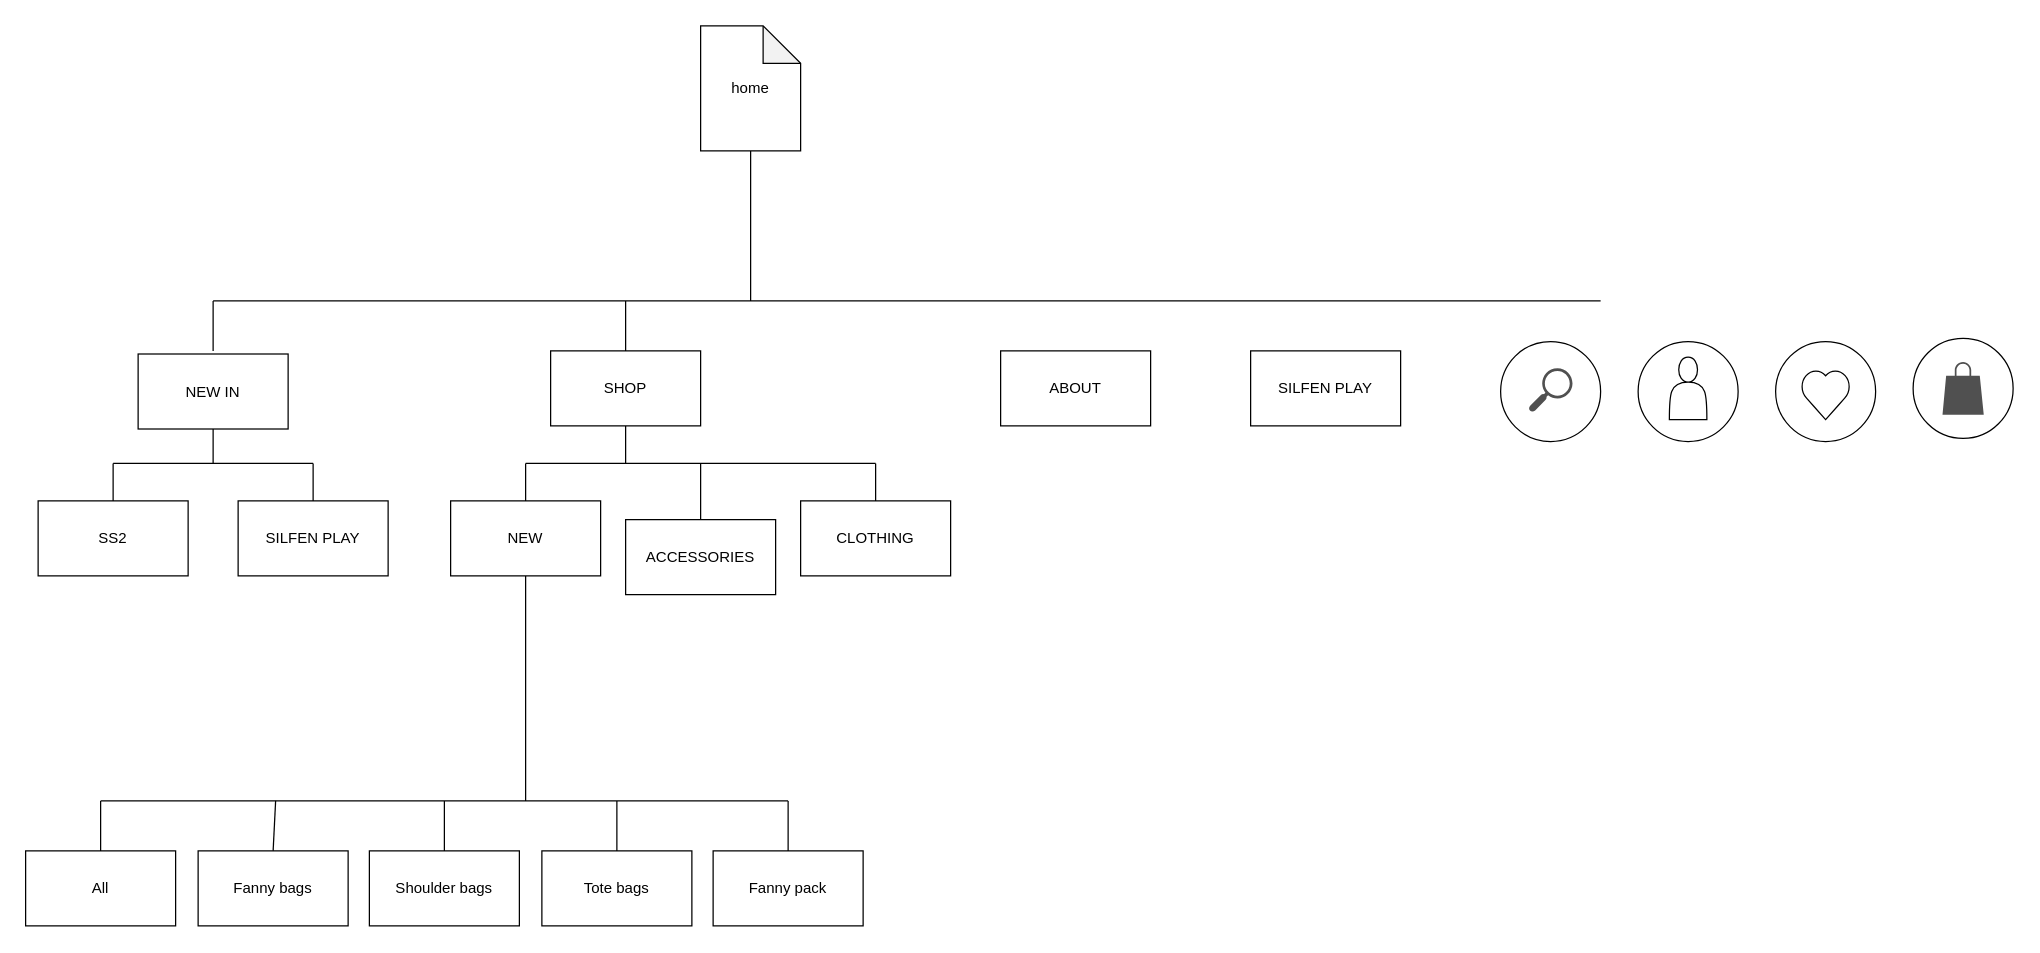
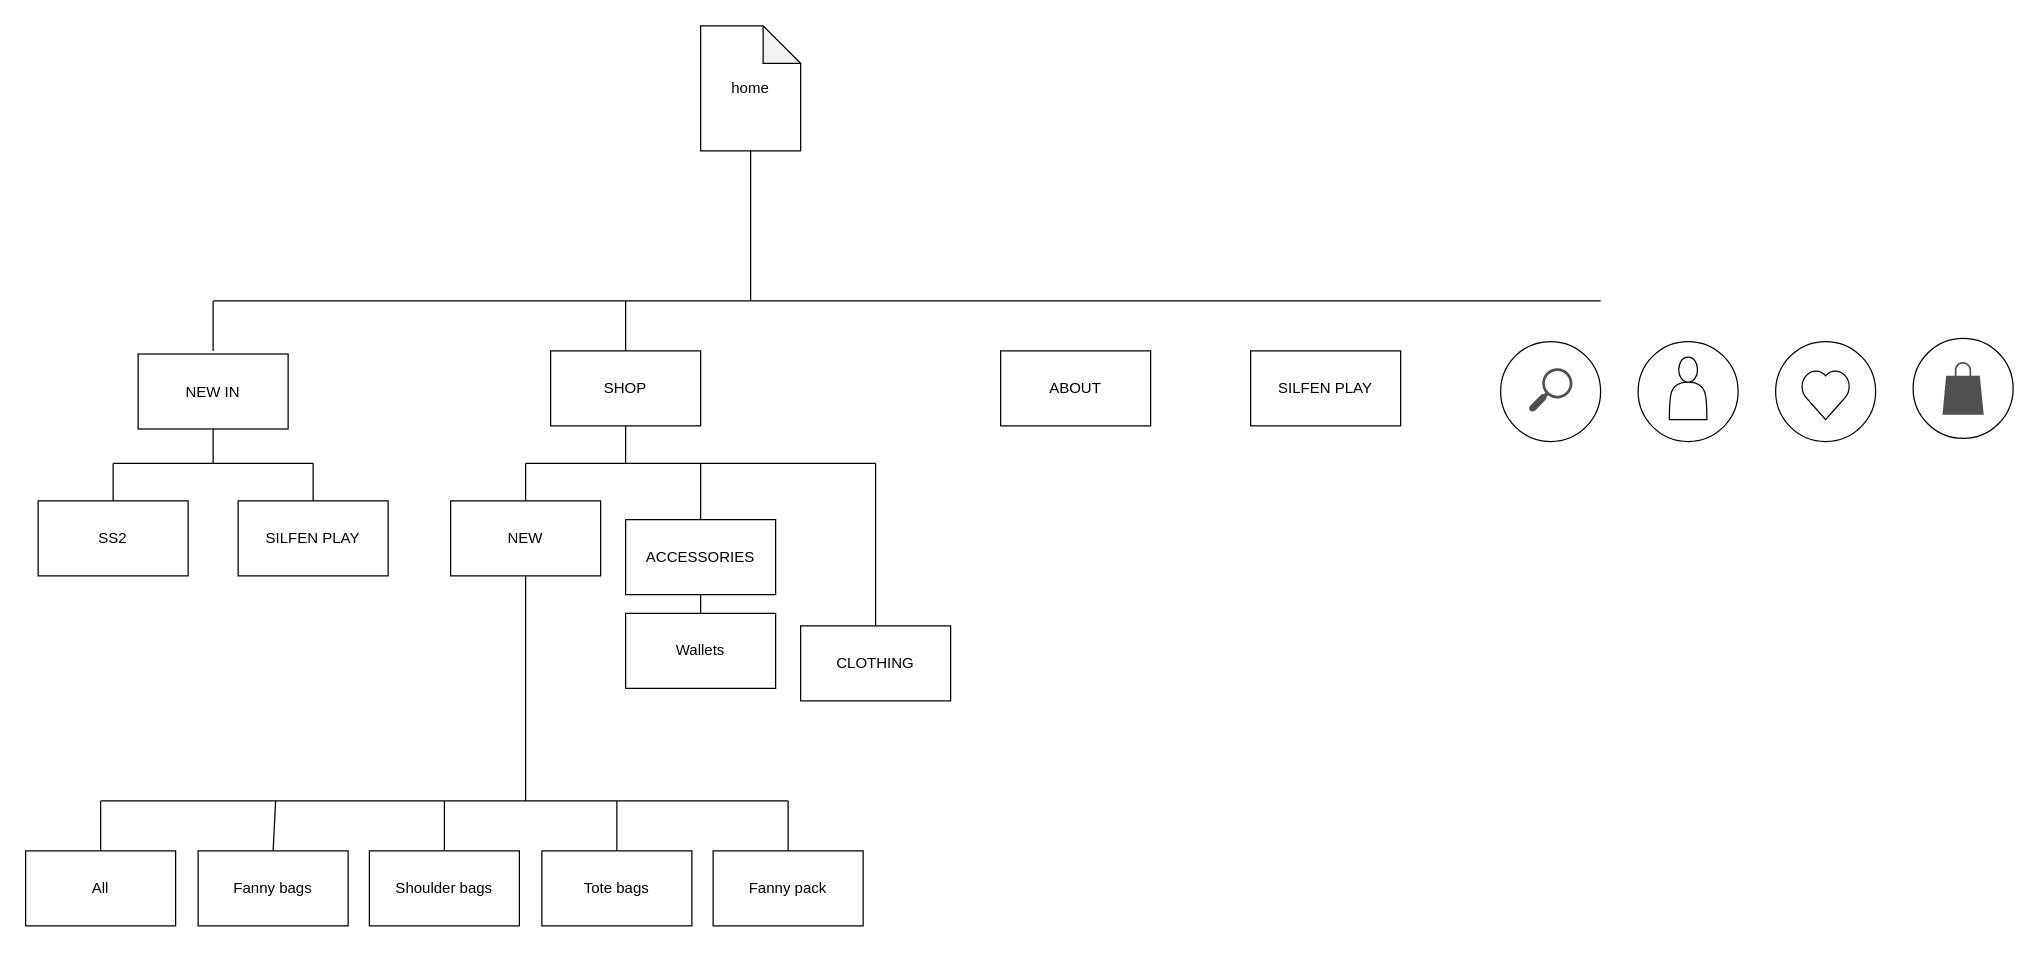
- <mxCell id="29" value="CLOTHING" style="rounded=0;whiteSpace=wrap;html=1;" vertex="1" parent="1"><mxGeometry x="640" y="400" width="120" height="60" as="geometry" /></mxCell>
+ <mxCell id="29" value="CLOTHING" style="rounded=0;whiteSpace=wrap;html=1;" vertex="1" parent="1"><mxGeometry x="640" y="500" width="120" height="60" as="geometry" /></mxCell>
+ <mxCell id="39" value="" style="endArrow=none;html=1;exitX=0.5;exitY=0;exitDx=0;exitDy=0;entryX=0.5;entryY=1;entryDx=0;entryDy=0;" edge="1" parent="1" source="38" target="30"><mxGeometry width="50" height="50" relative="1" as="geometry"><mxPoint x="540" y="440" as="sourcePoint" /><mxPoint x="590" y="390" as="targetPoint" /></mxGeometry></mxCell>
+ <mxCell id="38" value="Wallets" style="rounded=0;whiteSpace=wrap;html=1;" vertex="1" parent="1"><mxGeometry x="500" y="490" width="120" height="60" as="geometry" /></mxCell>
